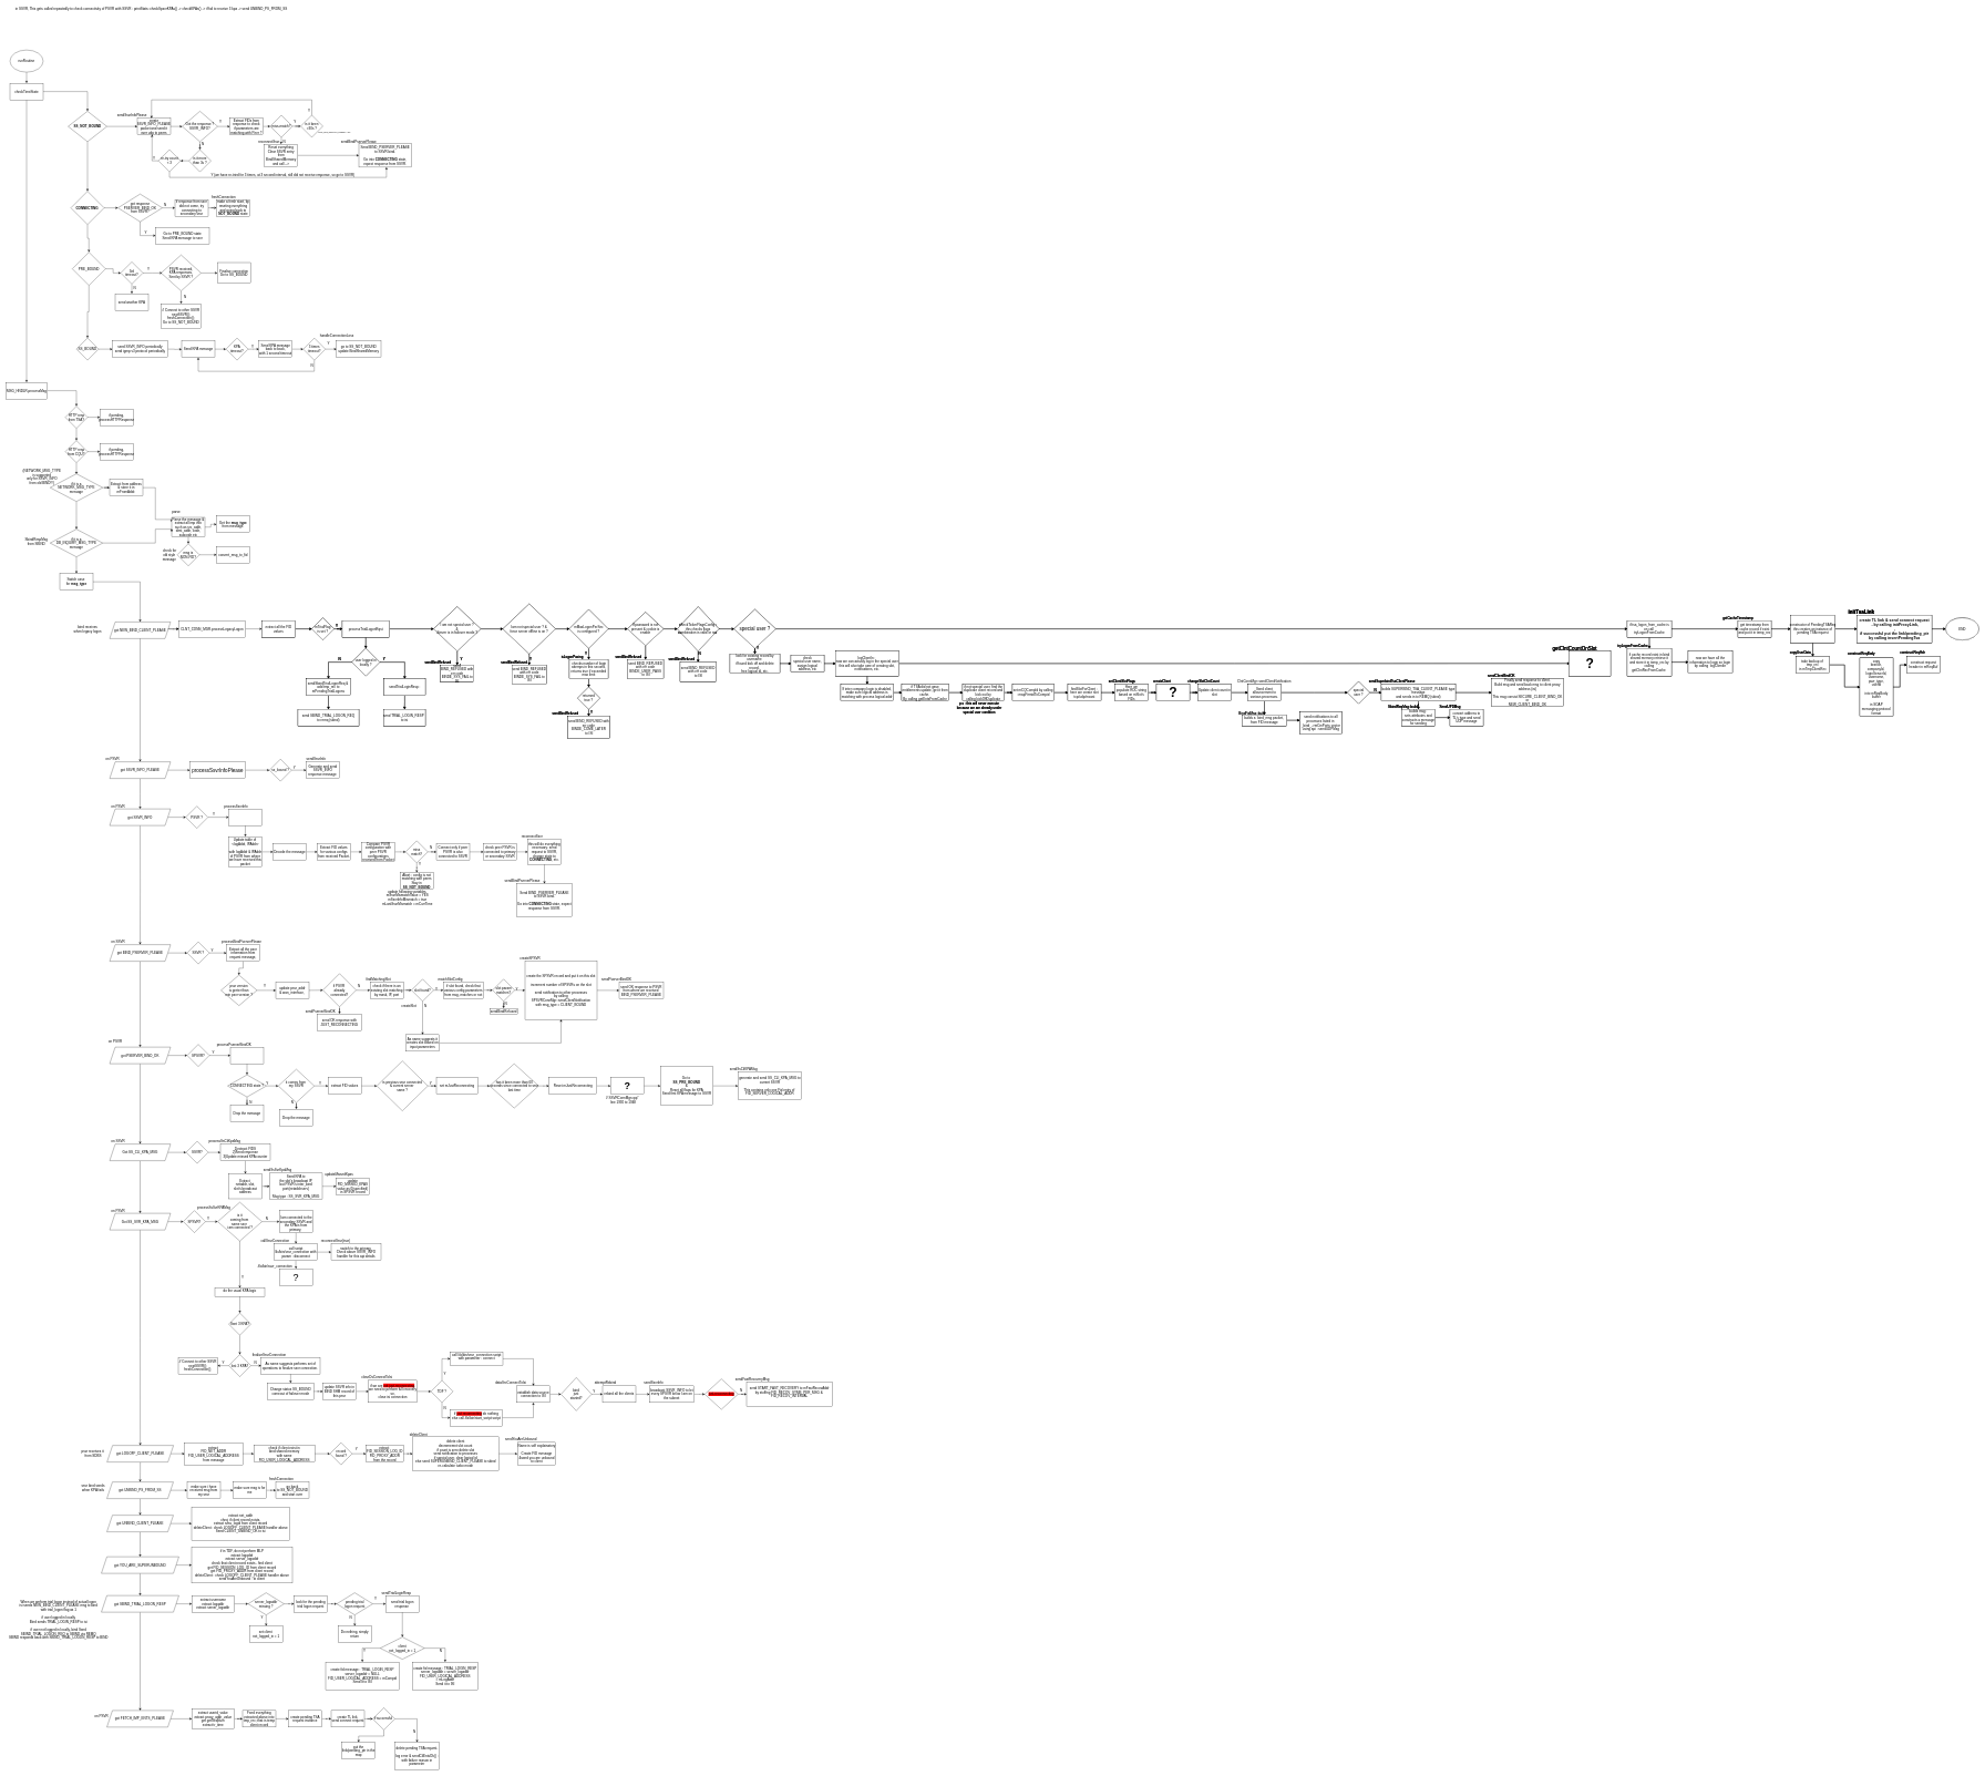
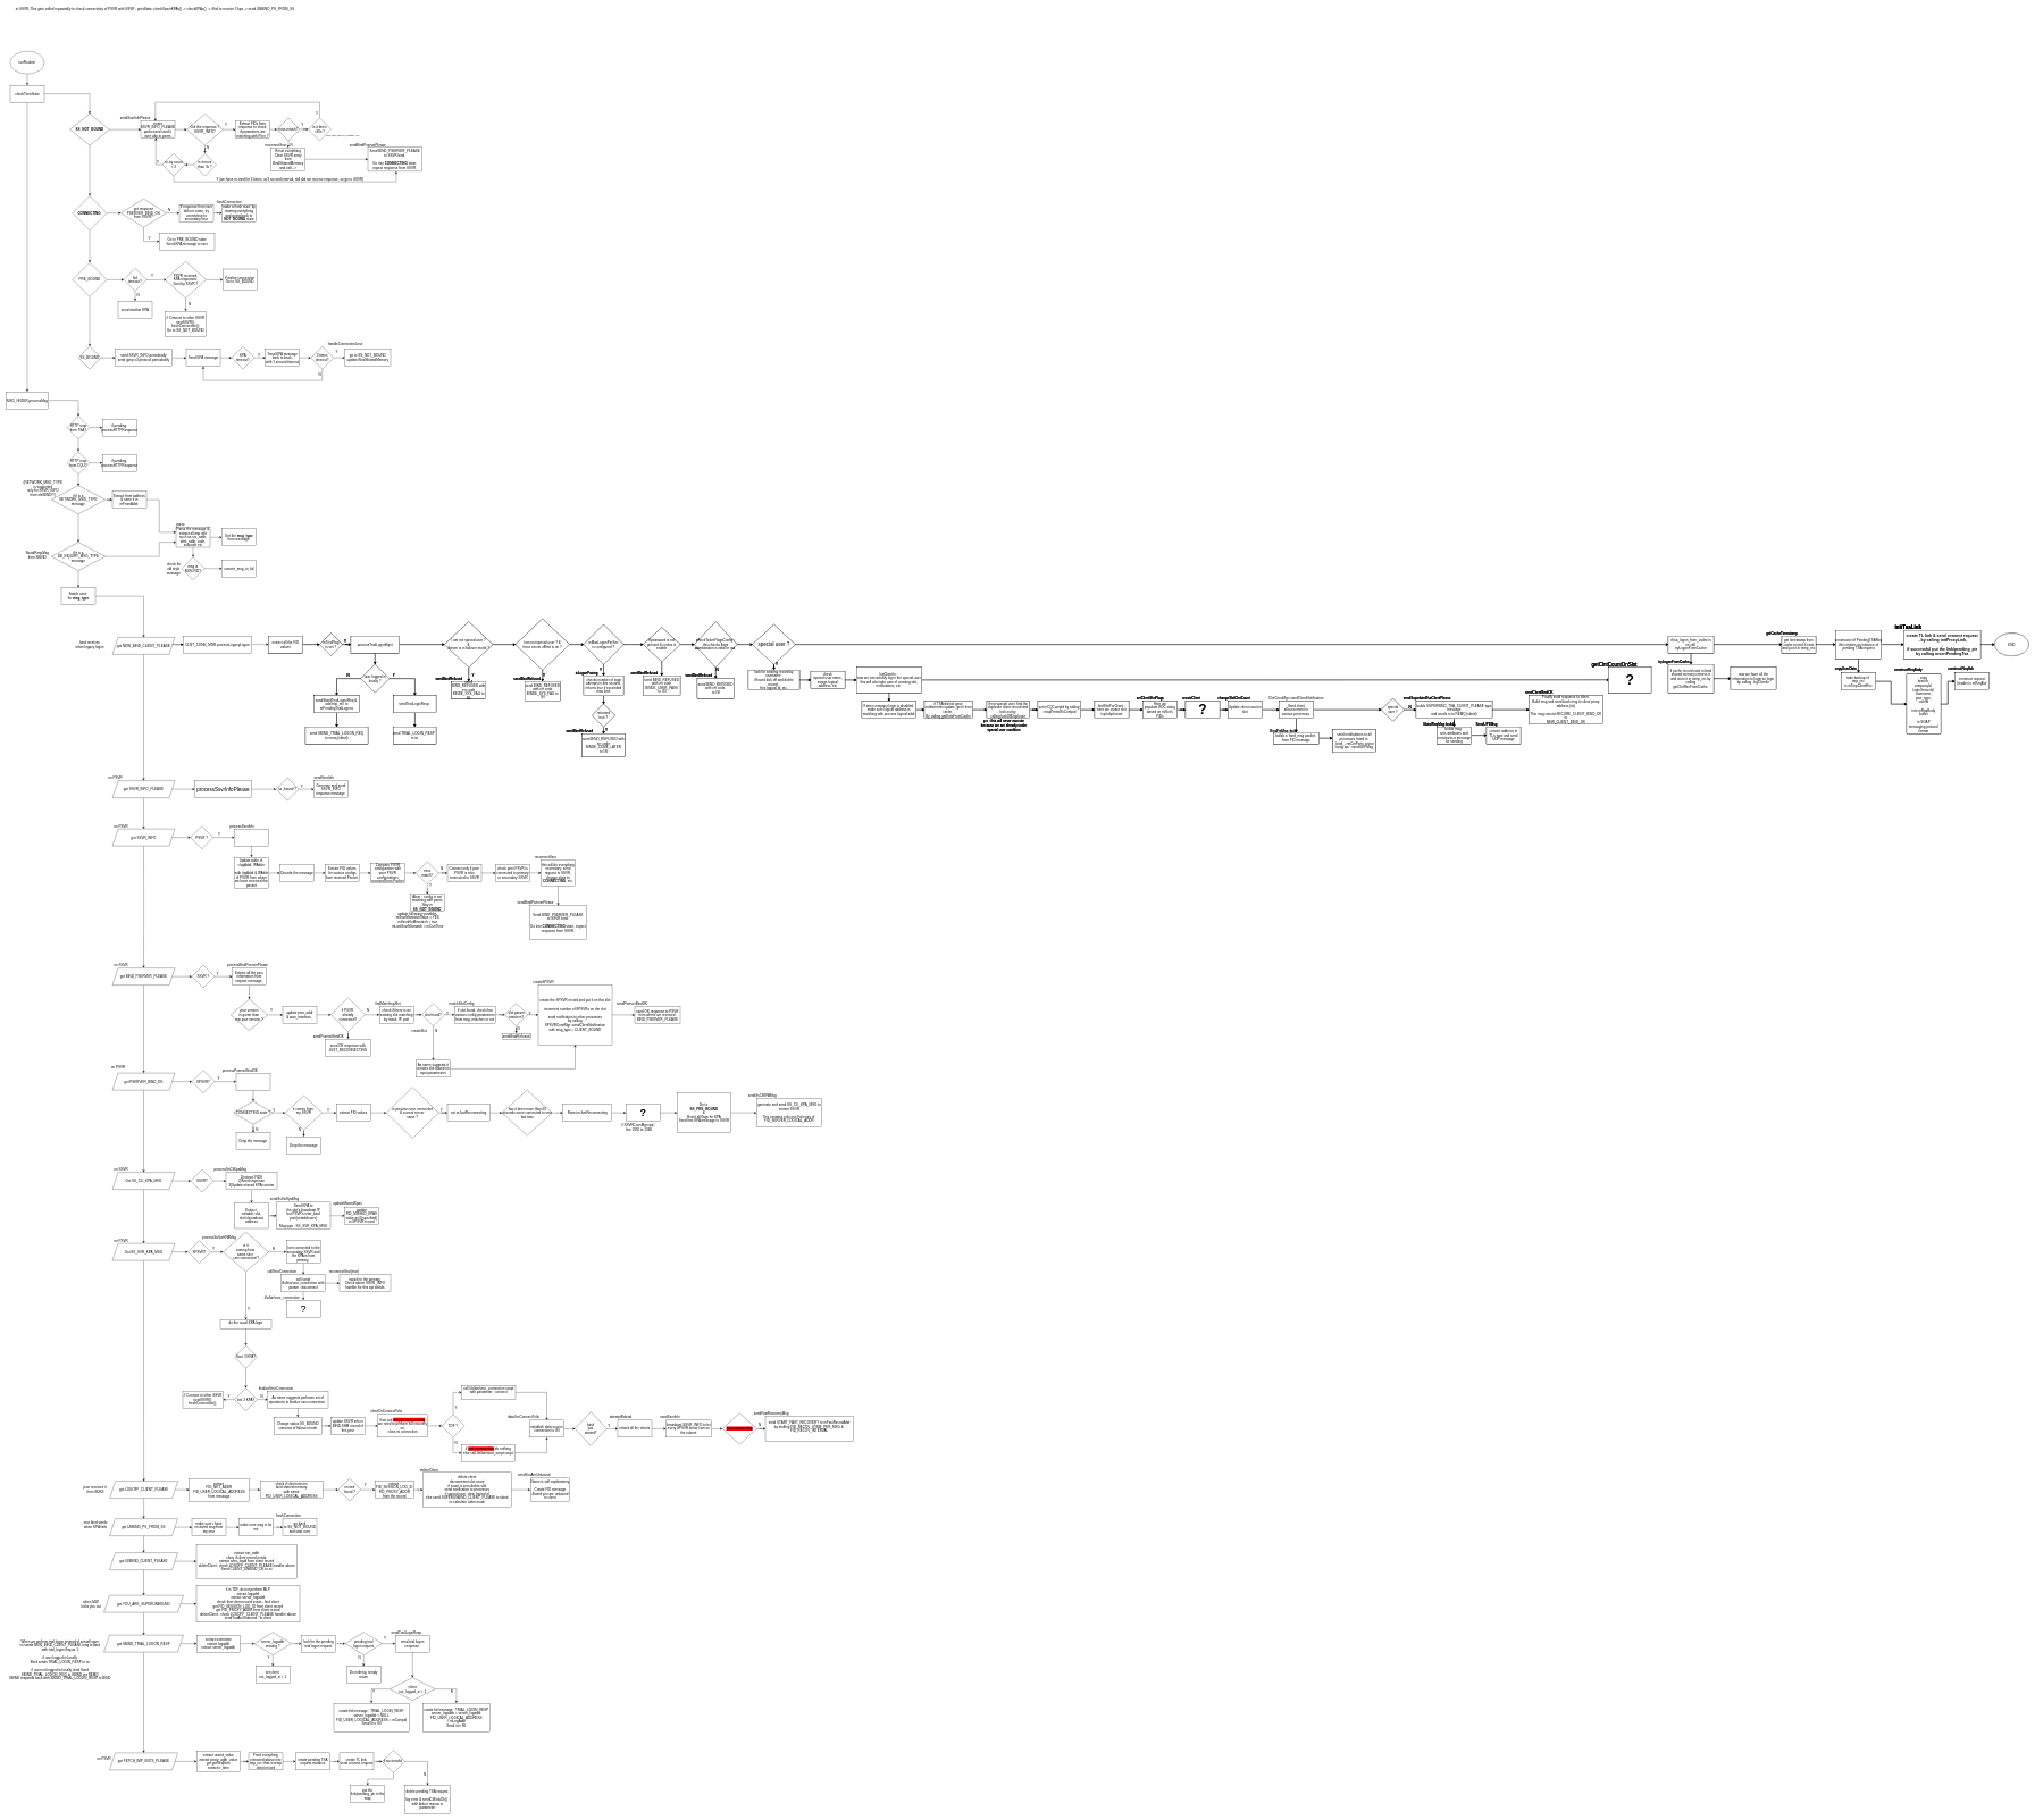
- <mxCell id="595" value="PRE_BOUND" style="rhombus;whiteSpace=wrap;html=1;" parent="1" vertex="1"><mxGeometry x="260" y="910" width="120" height="120" as="geometry" /></mxCell>
+ <mxCell id="595" value="PRE_BOUND" style="rhombus;whiteSpace=wrap;html=1;" parent="1" vertex="1"><mxGeometry x="255" y="925" width="120" height="120" as="geometry" /></mxCell>
- <mxCell id="729" value="Parse the message &amp;amp; extract all imp info such as src_addr, dest_addr, code, subcode etc" style="rounded=0;whiteSpace=wrap;html=1;" parent="1" vertex="1"><mxGeometry x="619" y="1867.49" width="120" height="70.01" as="geometry" /></mxCell>
+ <mxCell id="729" value="Parse the message &amp;amp; extract all imp info such as src_addr, dest_addr, code, subcode etc" style="rounded=0;whiteSpace=wrap;html=1;" parent="1" vertex="1"><mxGeometry x="619" y="1857.49" width="120" height="70.01" as="geometry" /></mxCell>
- <mxCell id="446" value="psvr version&lt;br&gt;is greter than&lt;br&gt;min psvr version ?" style="rhombus;whiteSpace=wrap;html=1;" parent="1" vertex="1"><mxGeometry x="797" y="3520" width="130" height="110" as="geometry" /></mxCell>
+ <mxCell id="446" value="psvr version&lt;br&gt;is greter than&lt;br&gt;min psvr version ?" style="rhombus;whiteSpace=wrap;html=1;" parent="1" vertex="1"><mxGeometry x="812" y="3520" width="130" height="110" as="geometry" /></mxCell>
+ <mxCell id="777" value="when MLP&lt;br&gt;kicks you out" style="text;html=1;align=center;verticalAlign=middle;resizable=0;points=[];autosize=1;" parent="1" vertex="1"><mxGeometry x="280" y="5635" width="80" height="30" as="geometry" /></mxCell>
